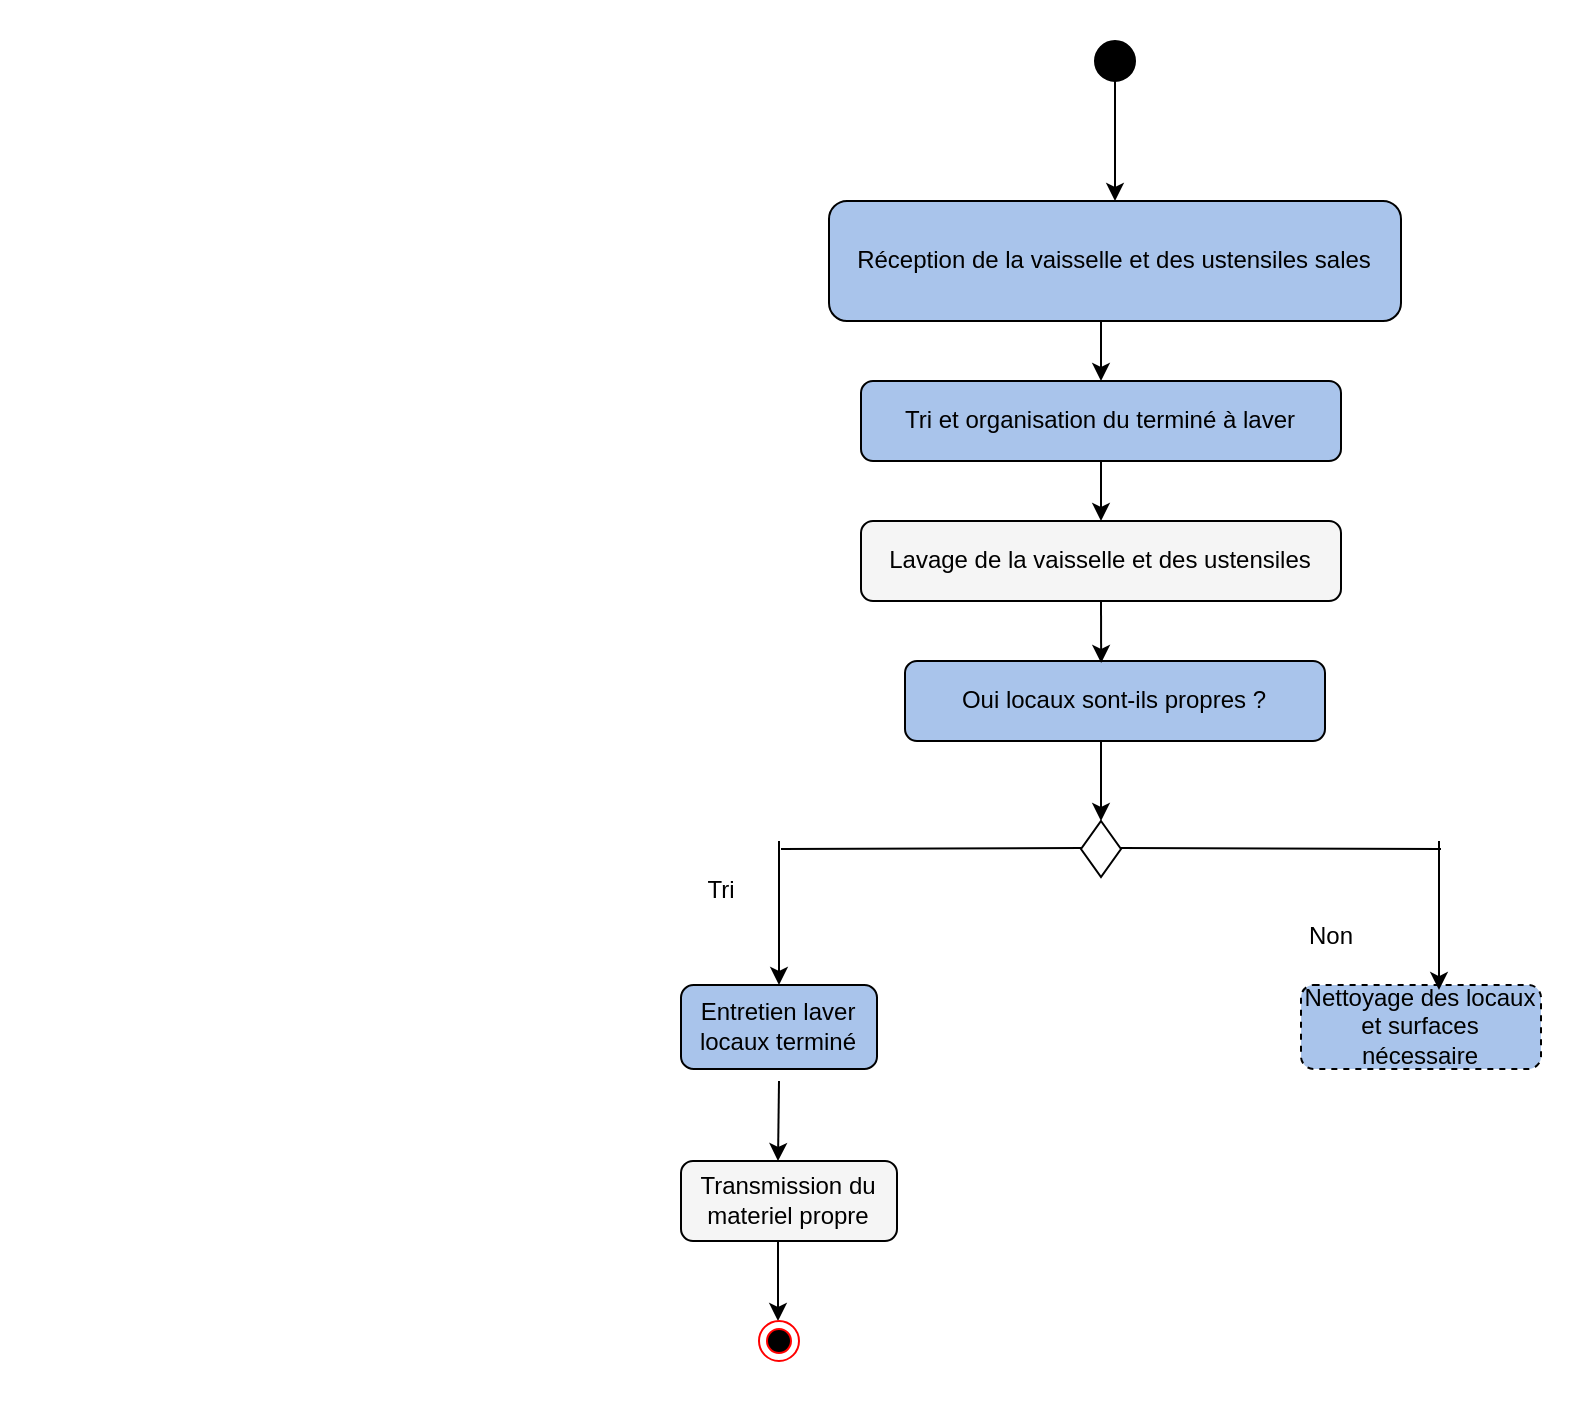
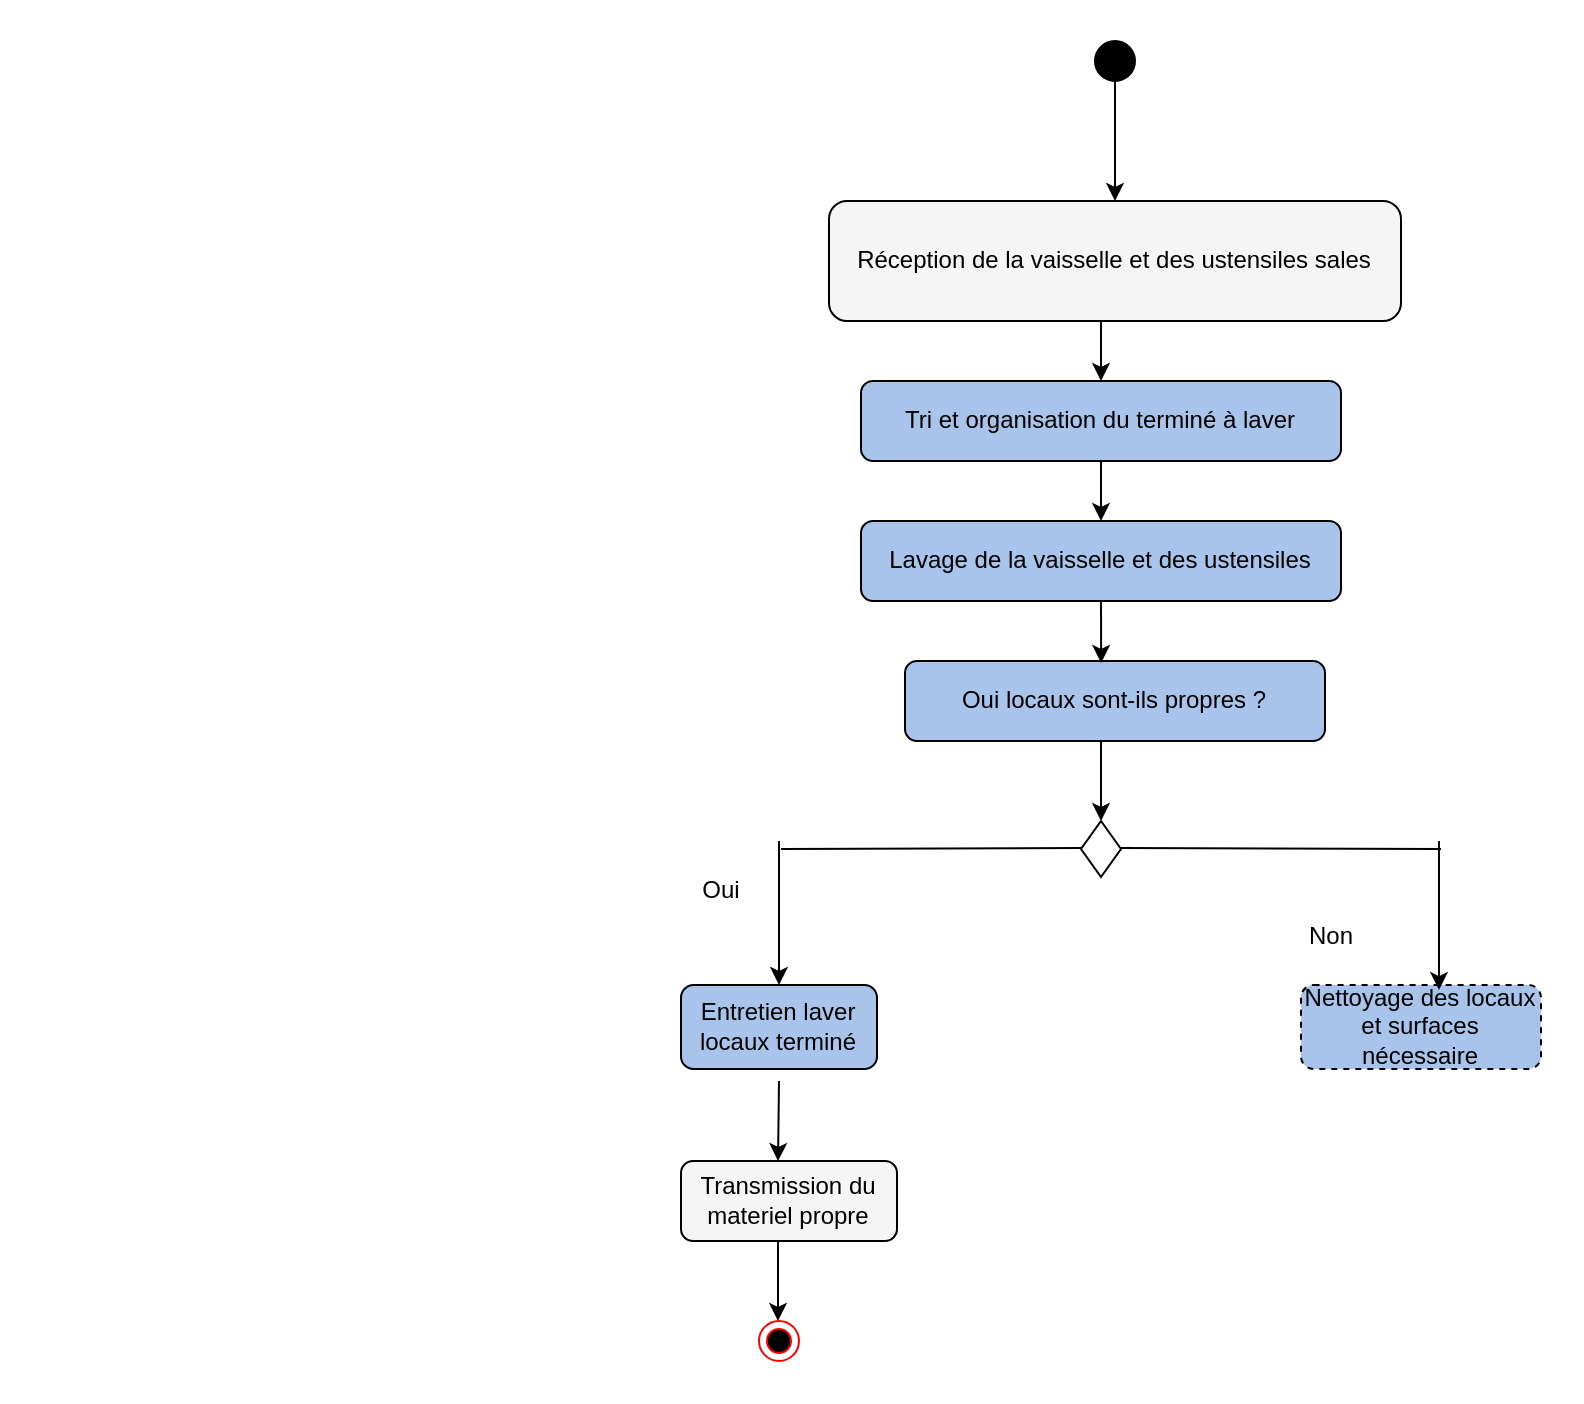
- <mxCell id="3" value="&lt;span style=&quot;text-wrap: nowrap;&quot;&gt;Réception de la vaisselle et des ustensiles sales&lt;/span&gt;" style="rounded=1;whiteSpace=wrap;html=1;fillColor=#A9C4EB;" parent="1" vertex="1"><mxGeometry x="414" y="100" width="286" height="60" as="geometry" /></mxCell>
+ <mxCell id="3" value="&lt;span style=&quot;text-wrap: nowrap;&quot;&gt;Réception de la vaisselle et des ustensiles sales&lt;/span&gt;" style="rounded=1;whiteSpace=wrap;html=1;fillColor=#f5f5f5;" parent="1" vertex="1"><mxGeometry x="414" y="100" width="286" height="60" as="geometry" /></mxCell>
- <mxCell id="5" value="&lt;span style=&quot;text-wrap: nowrap;&quot;&gt;Lavage de la vaisselle et des ustensiles&lt;/span&gt;" style="rounded=1;whiteSpace=wrap;html=1;fillColor=#f5f5f5;" parent="1" vertex="1"><mxGeometry x="430" y="260" width="240" height="40" as="geometry" /></mxCell>
+ <mxCell id="5" value="&lt;span style=&quot;text-wrap: nowrap;&quot;&gt;Lavage de la vaisselle et des ustensiles&lt;/span&gt;" style="rounded=1;whiteSpace=wrap;html=1;fillColor=#A9C4EB;" parent="1" vertex="1"><mxGeometry x="430" y="260" width="240" height="40" as="geometry" /></mxCell>
- <mxCell id="22" value="Tri" style="text;html=1;align=center;verticalAlign=middle;resizable=0;points=[];autosize=1;strokeColor=none;fillColor=none;" parent="1" vertex="1"><mxGeometry x="340" y="430" width="40" height="30" as="geometry" /></mxCell>
+ <mxCell id="22" value="Oui" style="text;html=1;align=center;verticalAlign=middle;resizable=0;points=[];autosize=1;strokeColor=none;fillColor=none;" parent="1" vertex="1"><mxGeometry x="340" y="430" width="40" height="30" as="geometry" /></mxCell>
